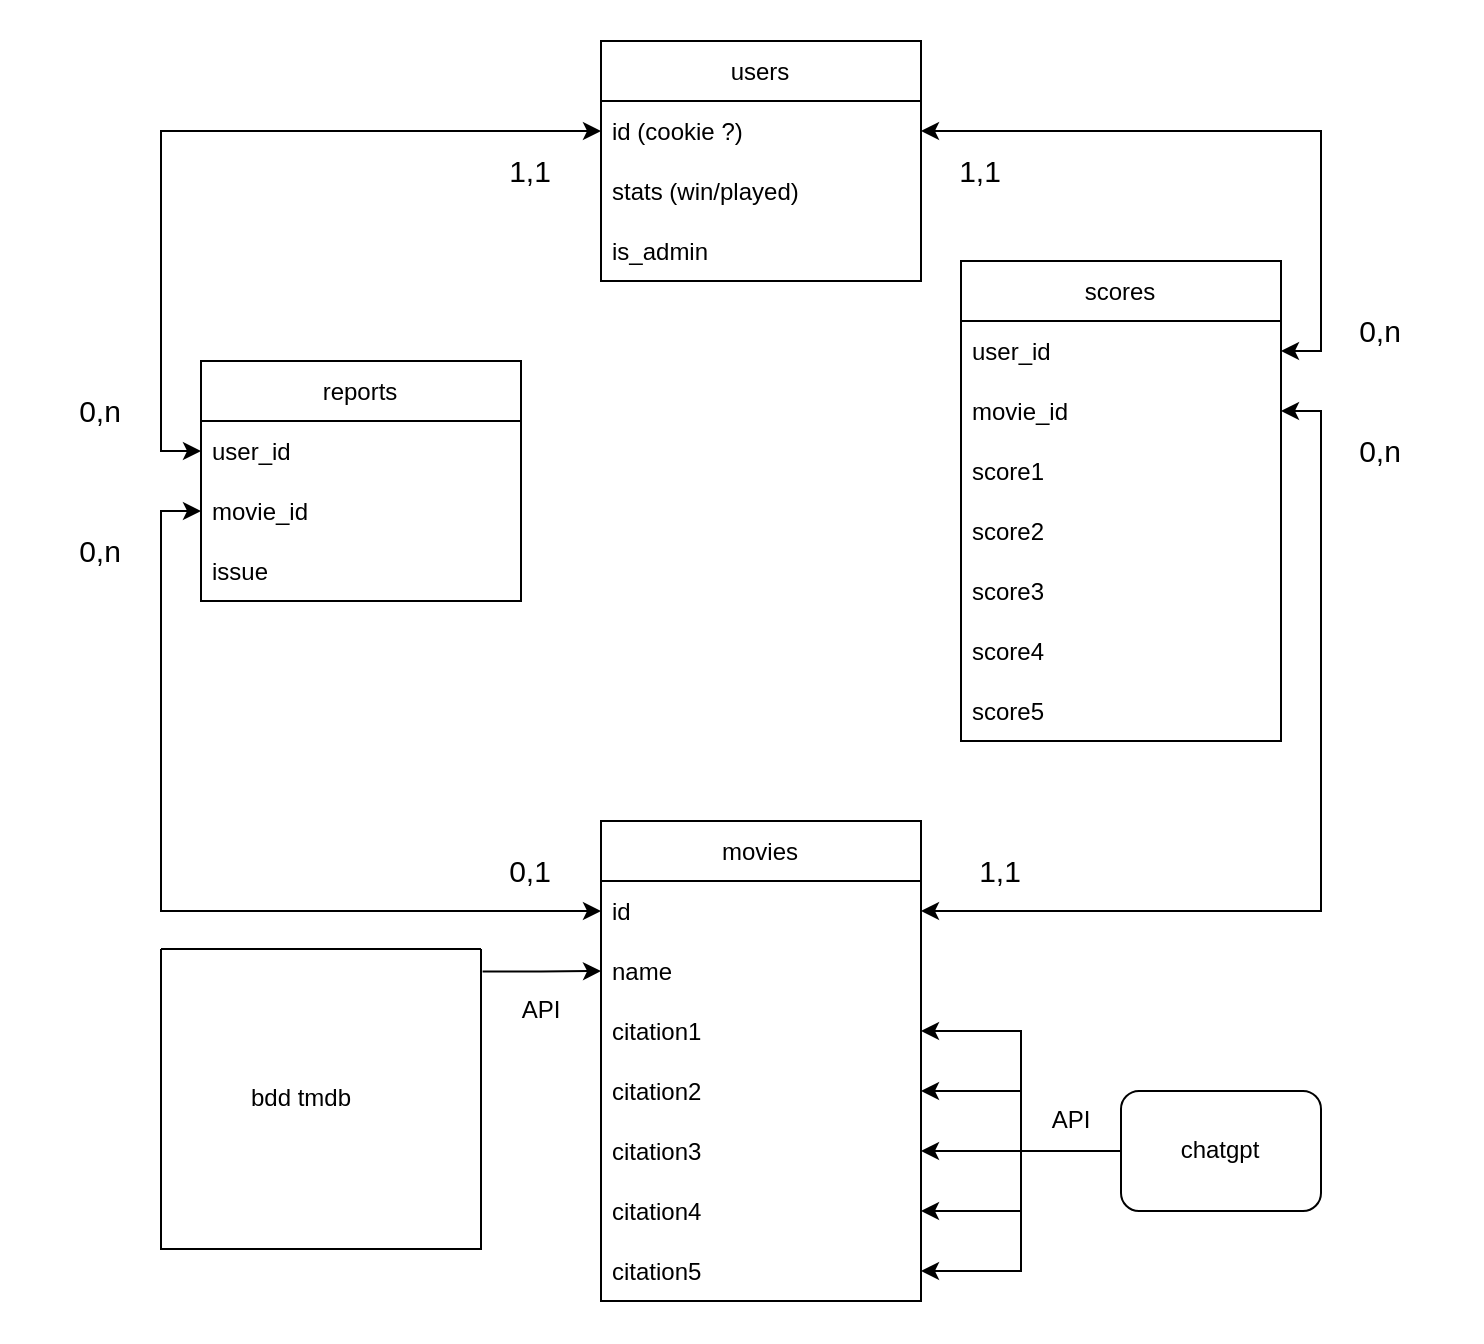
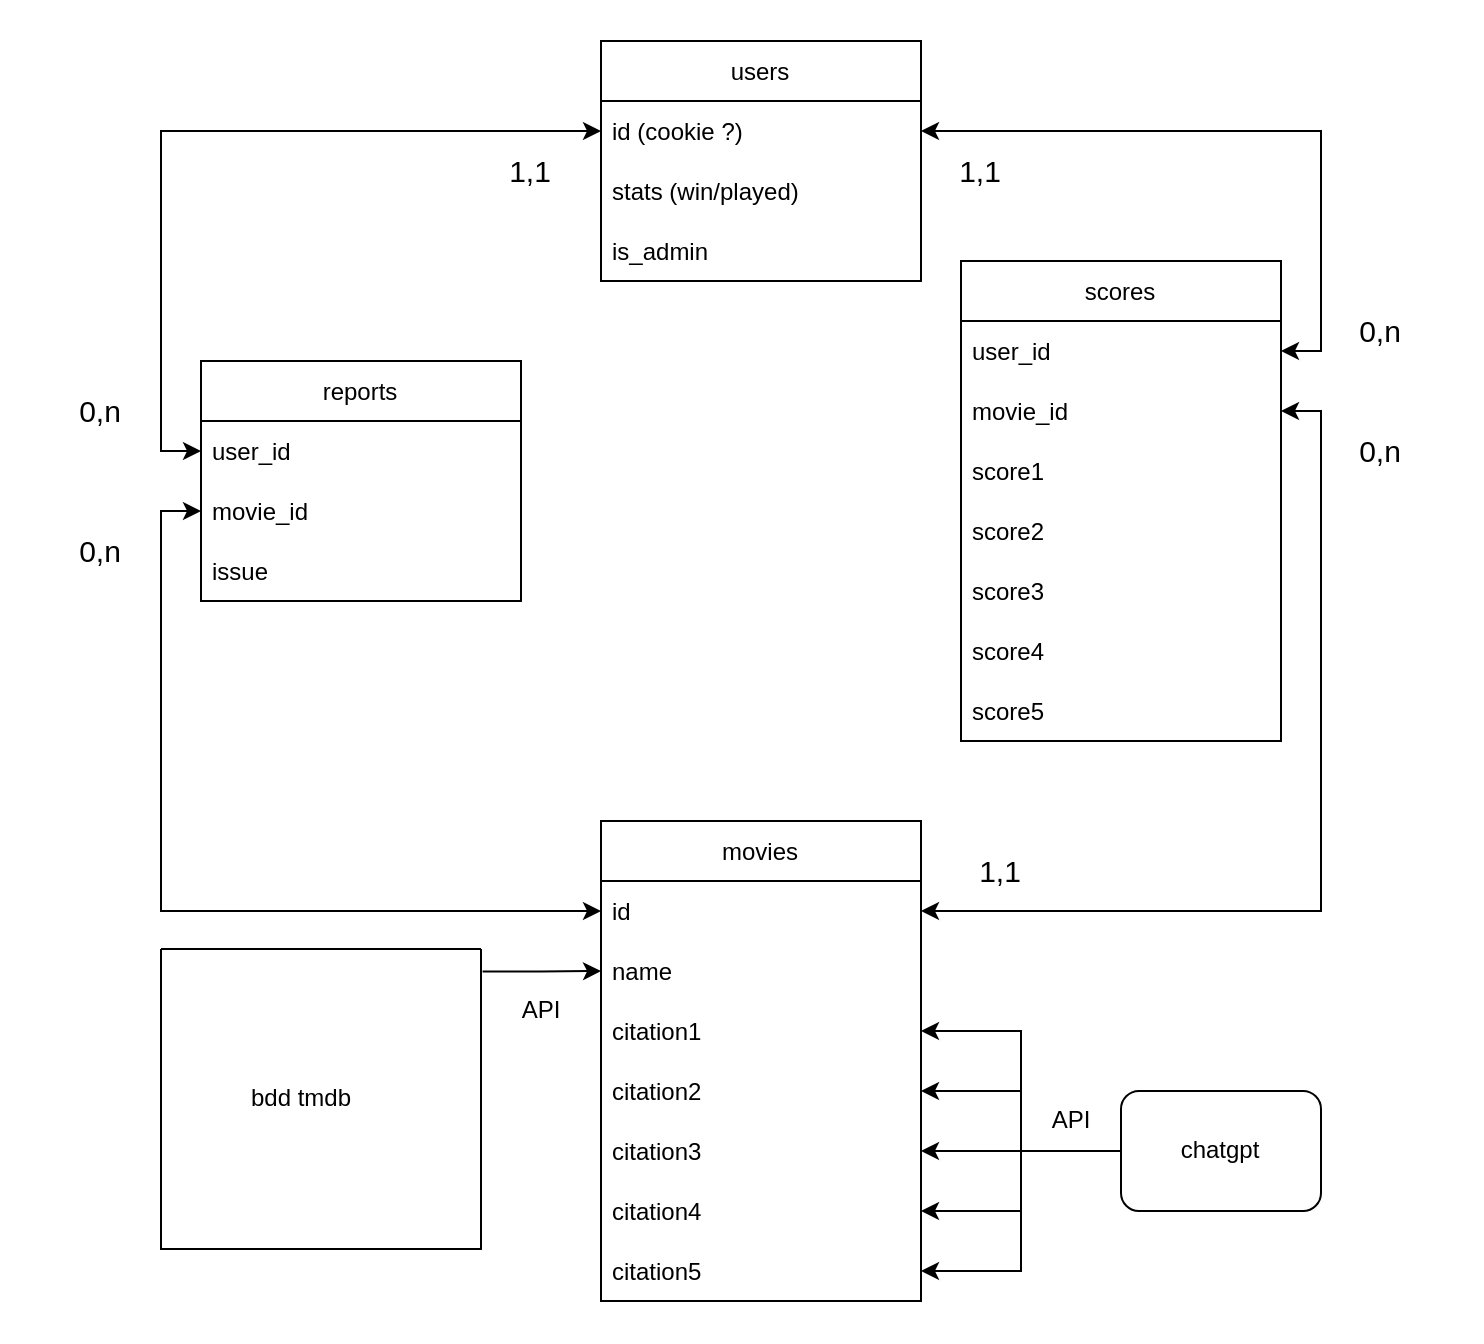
- <mxCell id="43" value="&lt;font style=&quot;font-size: 15px;&quot;&gt;0,1&lt;/font&gt;" style="text;html=1;align=center;verticalAlign=middle;whiteSpace=wrap;rounded=0;" parent="1" vertex="1"><mxGeometry x="235" y="420" width="60" height="30" as="geometry" /></mxCell>
